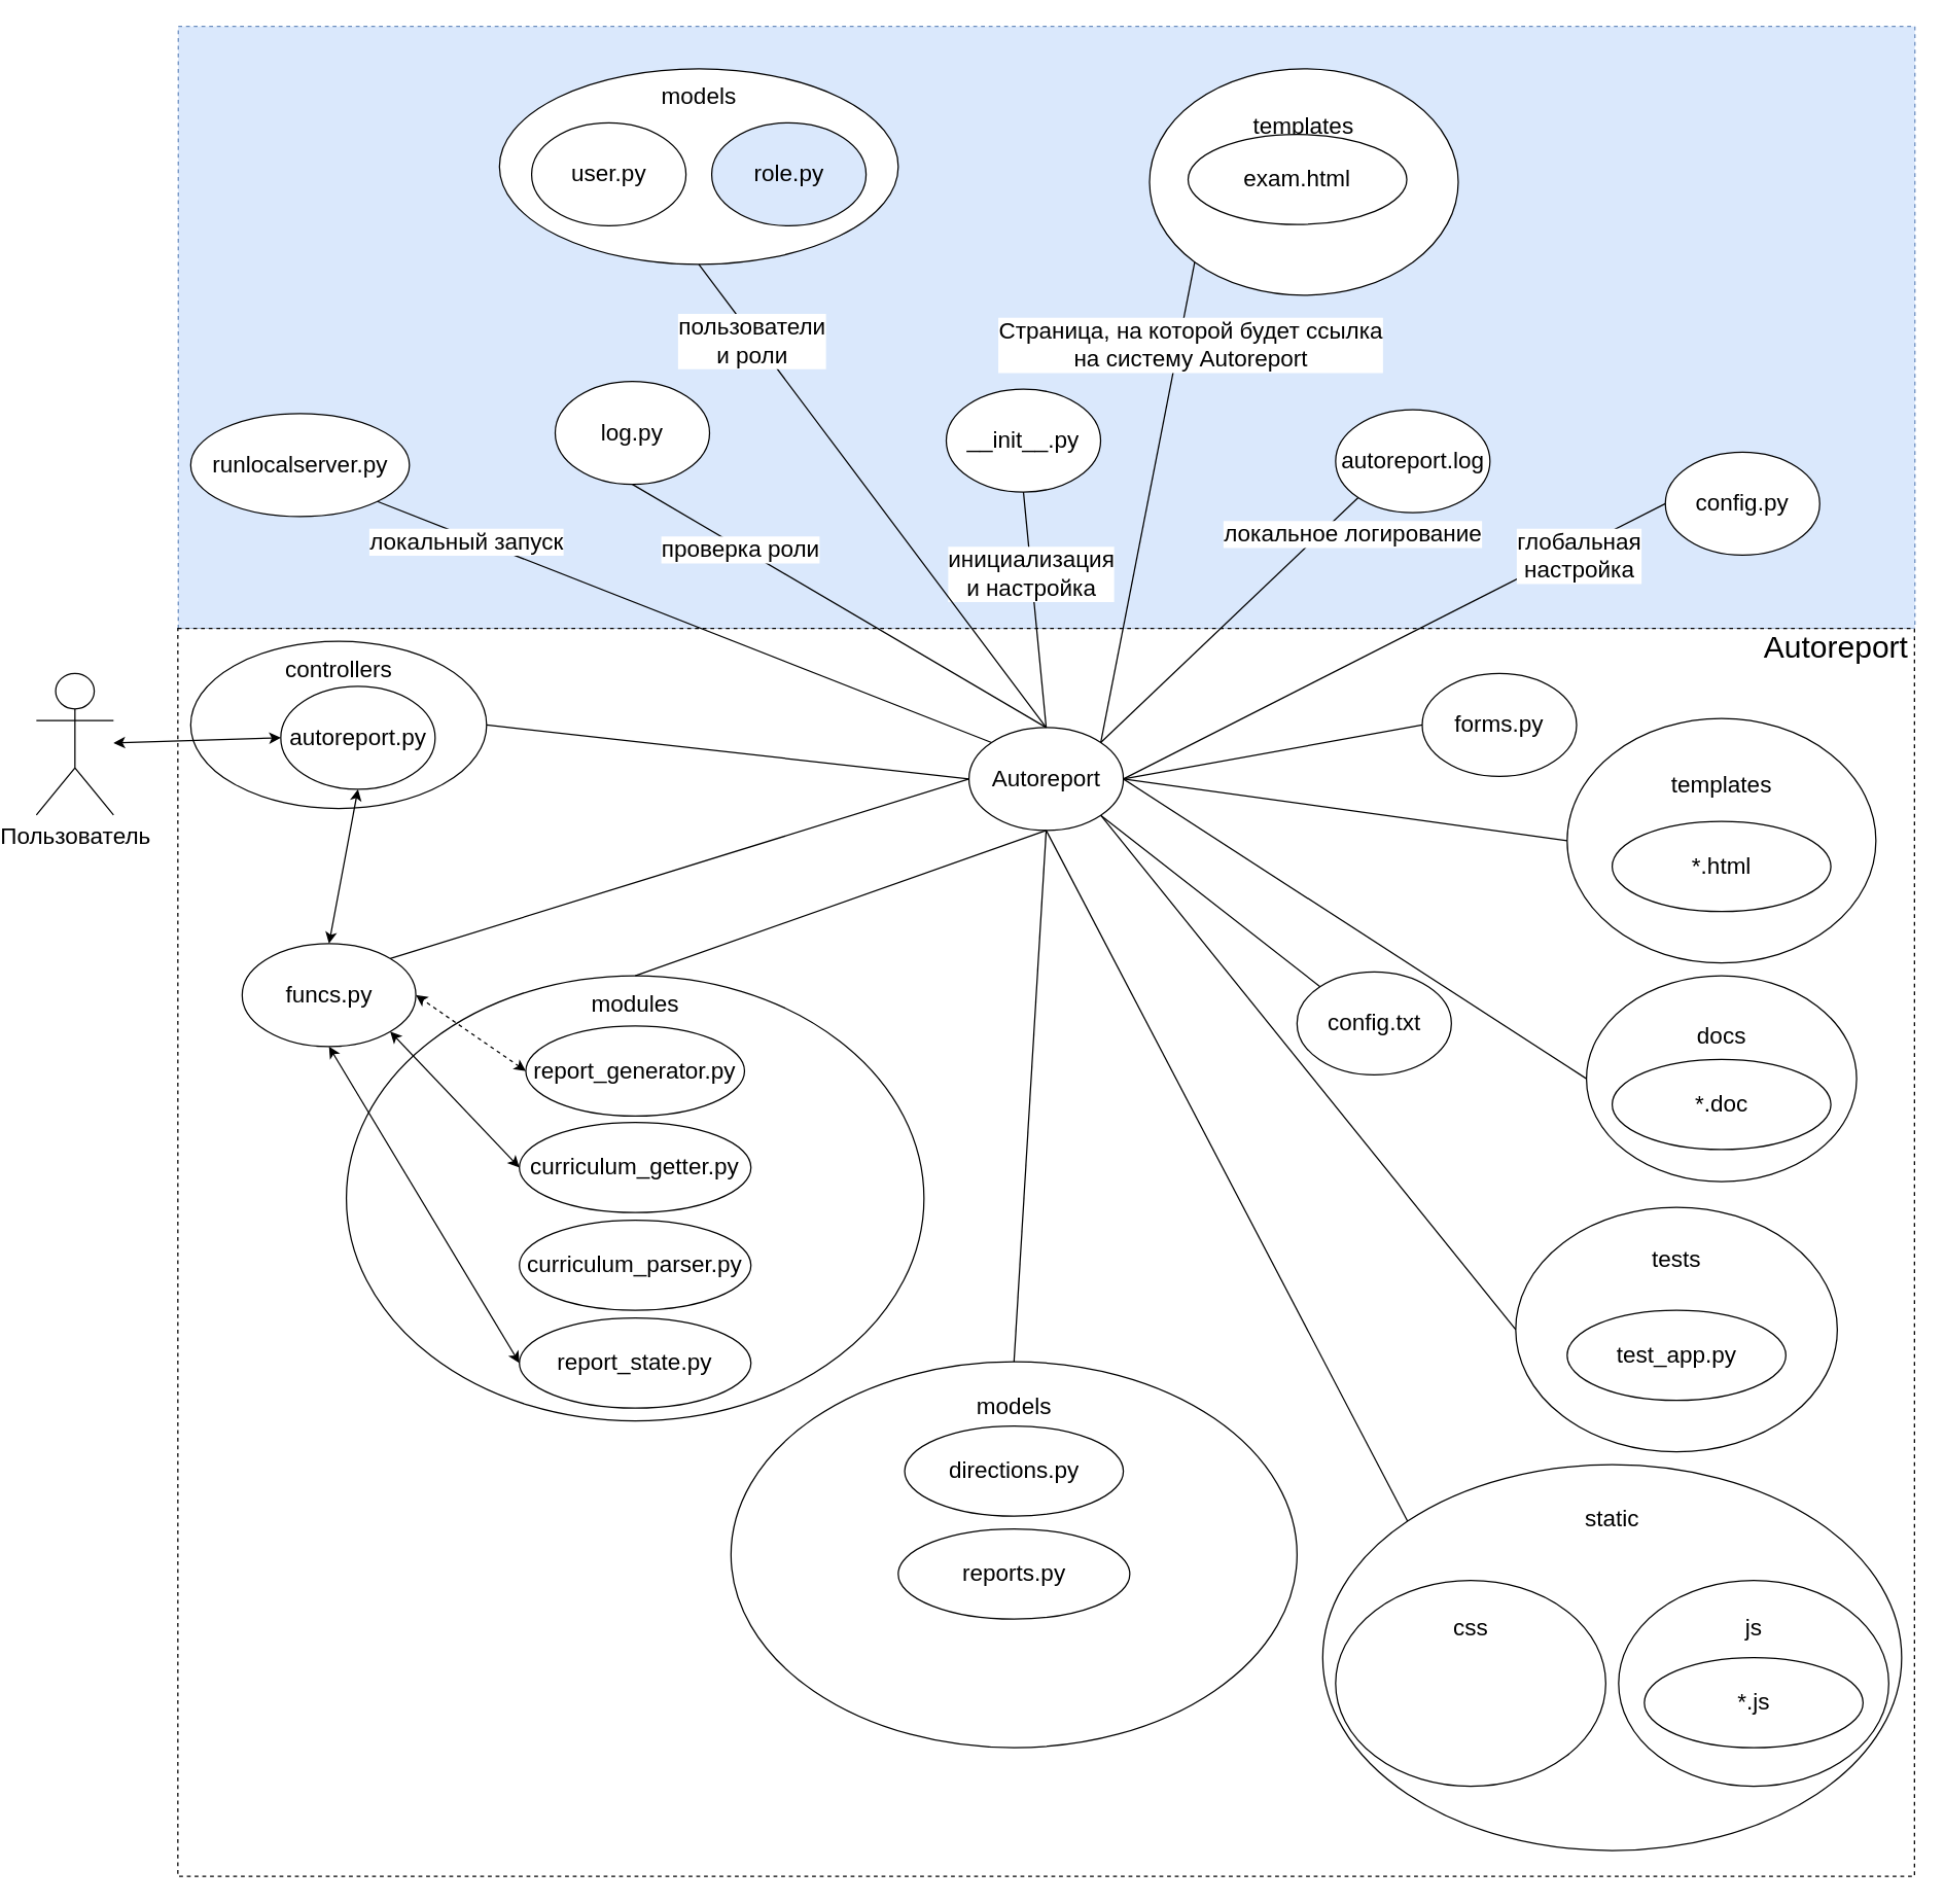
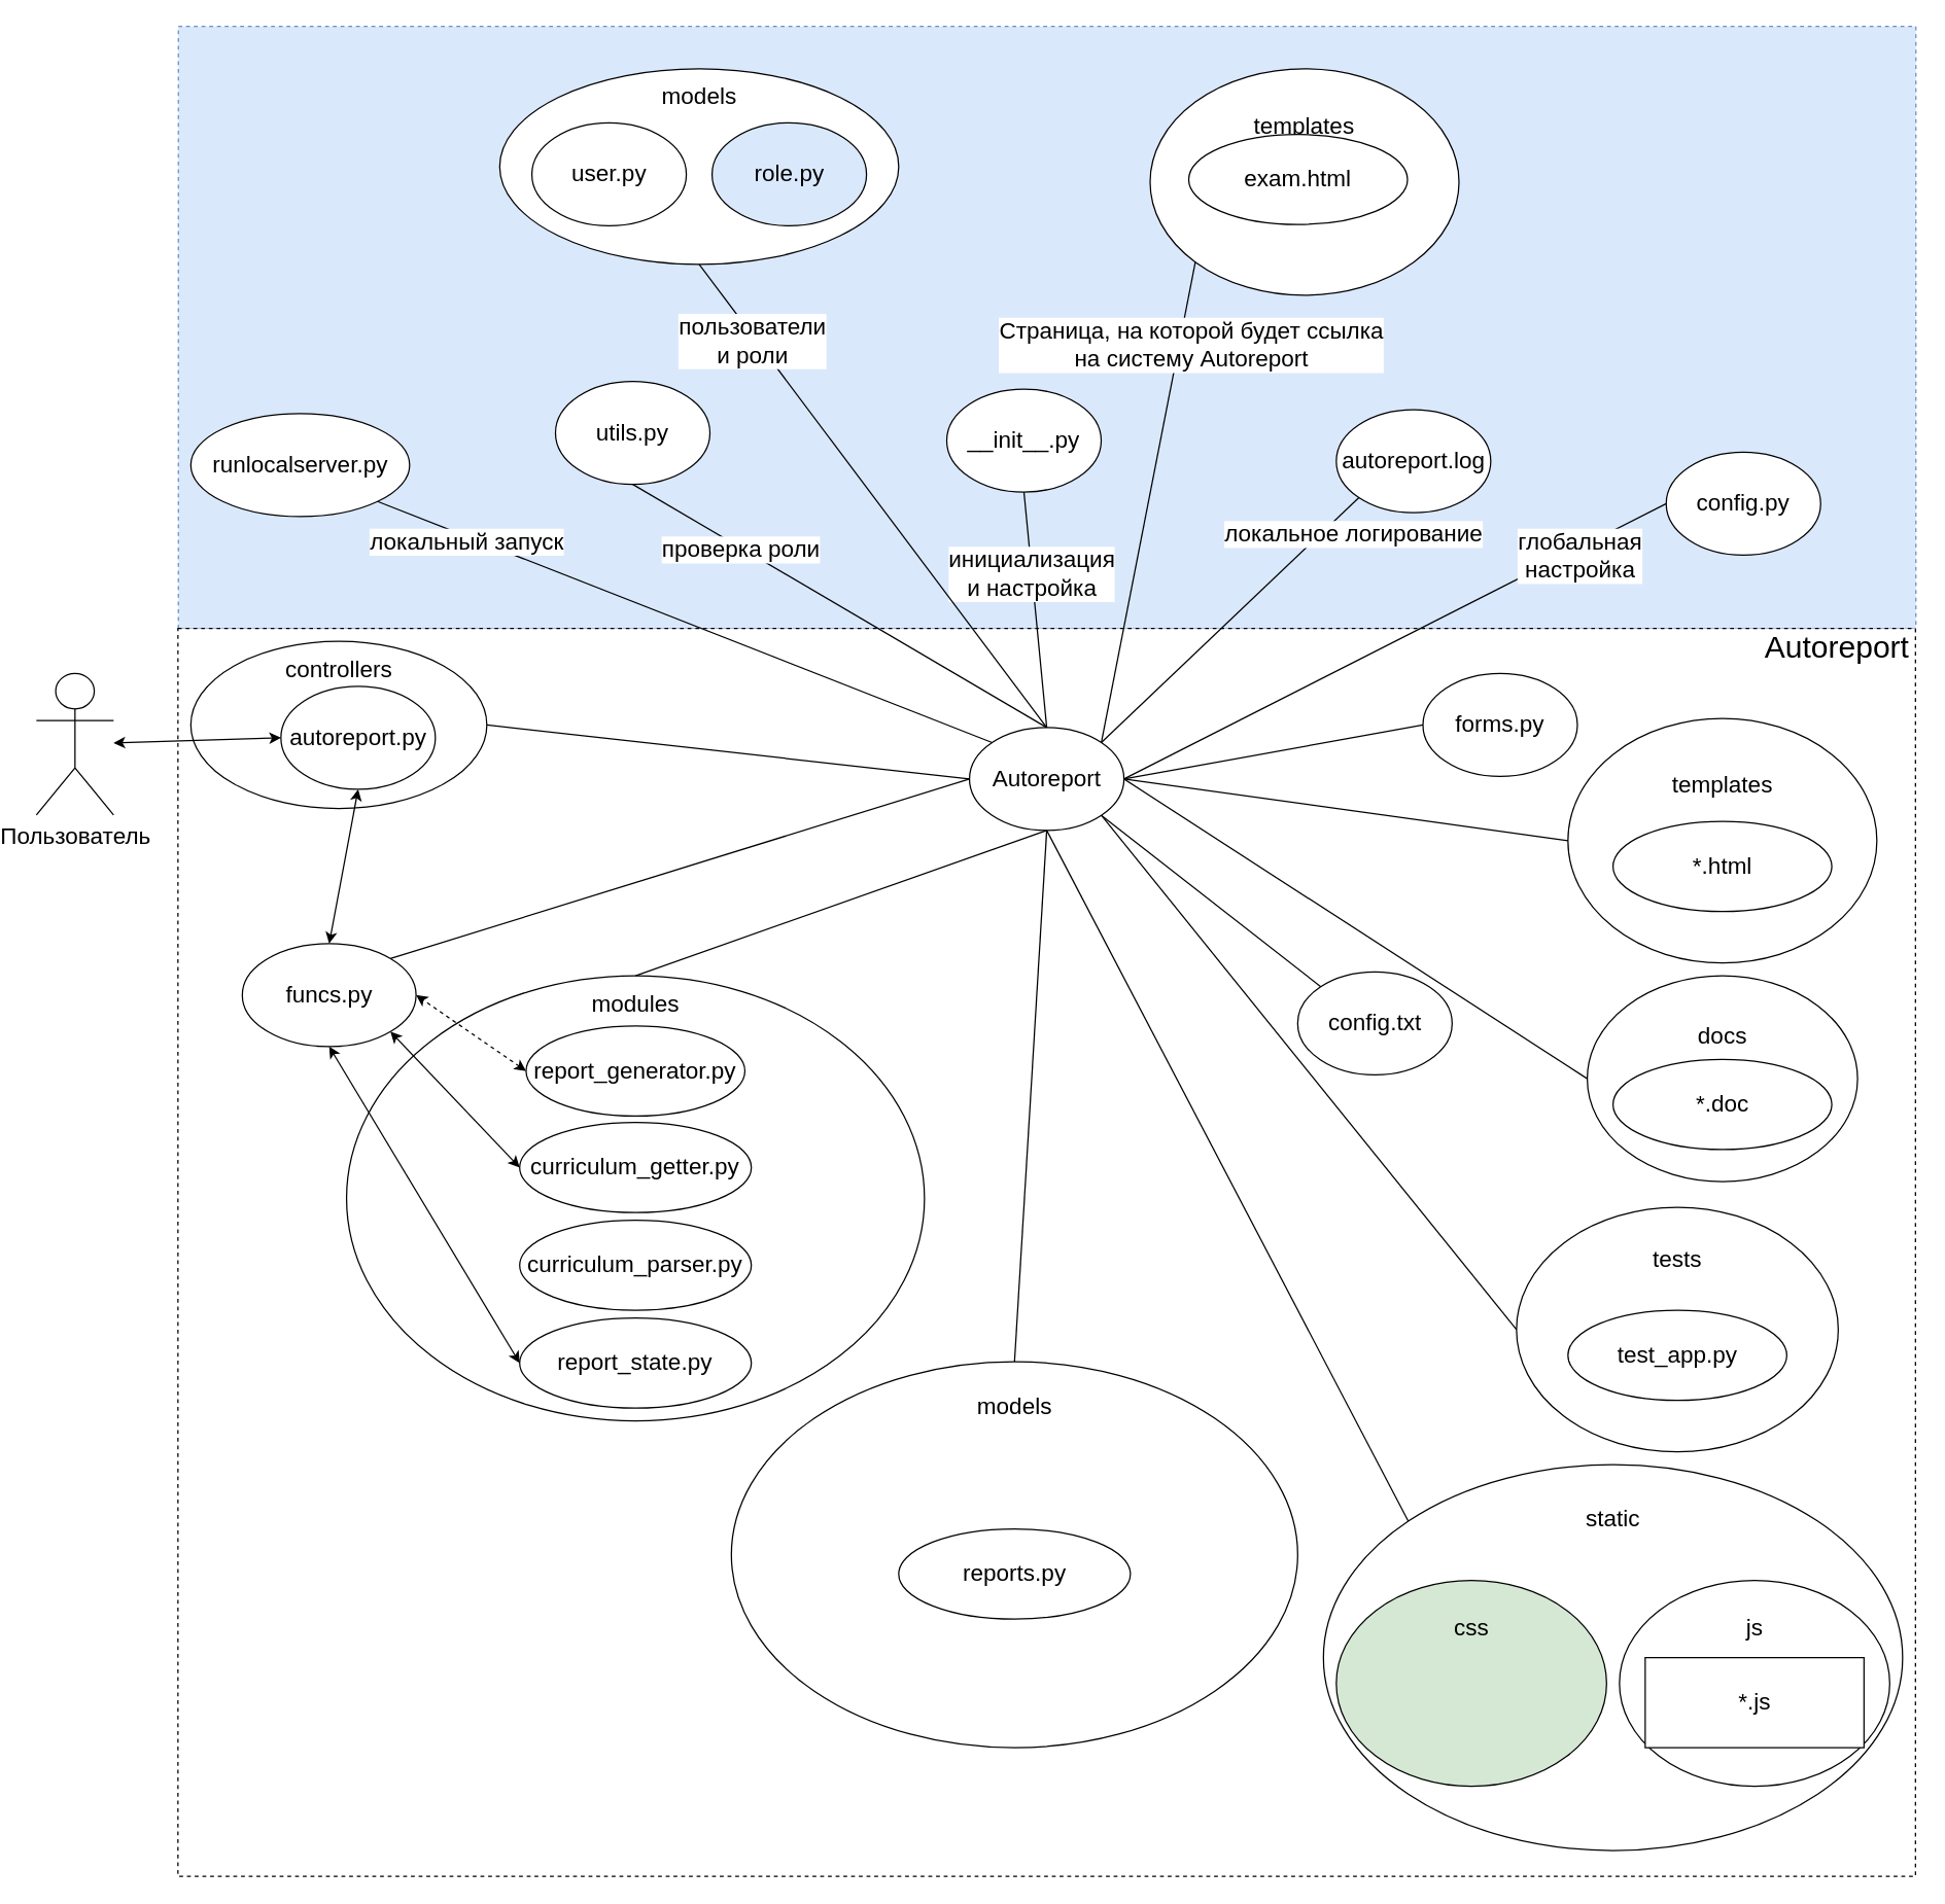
- <mxCell id="35" value="&lt;font style=&quot;font-size: 18px;&quot;&gt;log.py&lt;/font&gt;" style="ellipse;whiteSpace=wrap;html=1;" vertex="1" parent="1"><mxGeometry x="423.997" y="296" width="120" height="80" as="geometry" /></mxCell>
+ <mxCell id="35" value="&lt;font style=&quot;font-size: 18px;&quot;&gt;utils.py&lt;/font&gt;" style="ellipse;whiteSpace=wrap;html=1;" vertex="1" parent="1"><mxGeometry x="423.997" y="296" width="120" height="80" as="geometry" /></mxCell>
- <mxCell id="54" value="&lt;font style=&quot;font-size: 18px;&quot;&gt;directions.py&lt;/font&gt;" style="ellipse;whiteSpace=wrap;html=1;" vertex="1" parent="1"><mxGeometry x="695.667" y="1108" width="170" height="70" as="geometry" /></mxCell>
- <mxCell id="58" value="&lt;div&gt;&lt;font style=&quot;font-size: 18px;&quot;&gt;css&lt;/font&gt;&lt;/div&gt;&lt;div&gt;&lt;font style=&quot;font-size: 18px;&quot;&gt;&lt;br&gt;&lt;/font&gt;&lt;/div&gt;&lt;div&gt;&lt;font style=&quot;font-size: 18px;&quot;&gt;&lt;br&gt;&lt;/font&gt;&lt;/div&gt;&lt;div&gt;&lt;font style=&quot;font-size: 18px;&quot;&gt;&lt;br&gt;&lt;/font&gt;&lt;/div&gt;&lt;div&gt;&lt;font style=&quot;font-size: 18px;&quot;&gt;&lt;br&gt;&lt;/font&gt;&lt;/div&gt;" style="ellipse;whiteSpace=wrap;html=1;" vertex="1" parent="1"><mxGeometry x="1030.667" y="1228" width="210" height="160" as="geometry" /></mxCell>
+ <mxCell id="58" value="&lt;div&gt;&lt;font style=&quot;font-size: 18px;&quot;&gt;css&lt;/font&gt;&lt;/div&gt;&lt;div&gt;&lt;font style=&quot;font-size: 18px;&quot;&gt;&lt;br&gt;&lt;/font&gt;&lt;/div&gt;&lt;div&gt;&lt;font style=&quot;font-size: 18px;&quot;&gt;&lt;br&gt;&lt;/font&gt;&lt;/div&gt;&lt;div&gt;&lt;font style=&quot;font-size: 18px;&quot;&gt;&lt;br&gt;&lt;/font&gt;&lt;/div&gt;&lt;div&gt;&lt;font style=&quot;font-size: 18px;&quot;&gt;&lt;br&gt;&lt;/font&gt;&lt;/div&gt;" style="ellipse;whiteSpace=wrap;html=1;fillColor=#d5e8d4;" vertex="1" parent="1"><mxGeometry x="1030.667" y="1228" width="210" height="160" as="geometry" /></mxCell>
- <mxCell id="60" value="&lt;font style=&quot;font-size: 18px;&quot;&gt;*.js&lt;/font&gt;" style="ellipse;whiteSpace=wrap;html=1;" vertex="1" parent="1"><mxGeometry x="1270.667" y="1288" width="170" height="70" as="geometry" /></mxCell>
+ <mxCell id="60" value="&lt;font style=&quot;font-size: 18px;&quot;&gt;*.js&lt;/font&gt;" style="whiteSpace=wrap;html=1;rounded=0;" vertex="1" parent="1"><mxGeometry x="1270.667" y="1288" width="170" height="70" as="geometry" /></mxCell>
